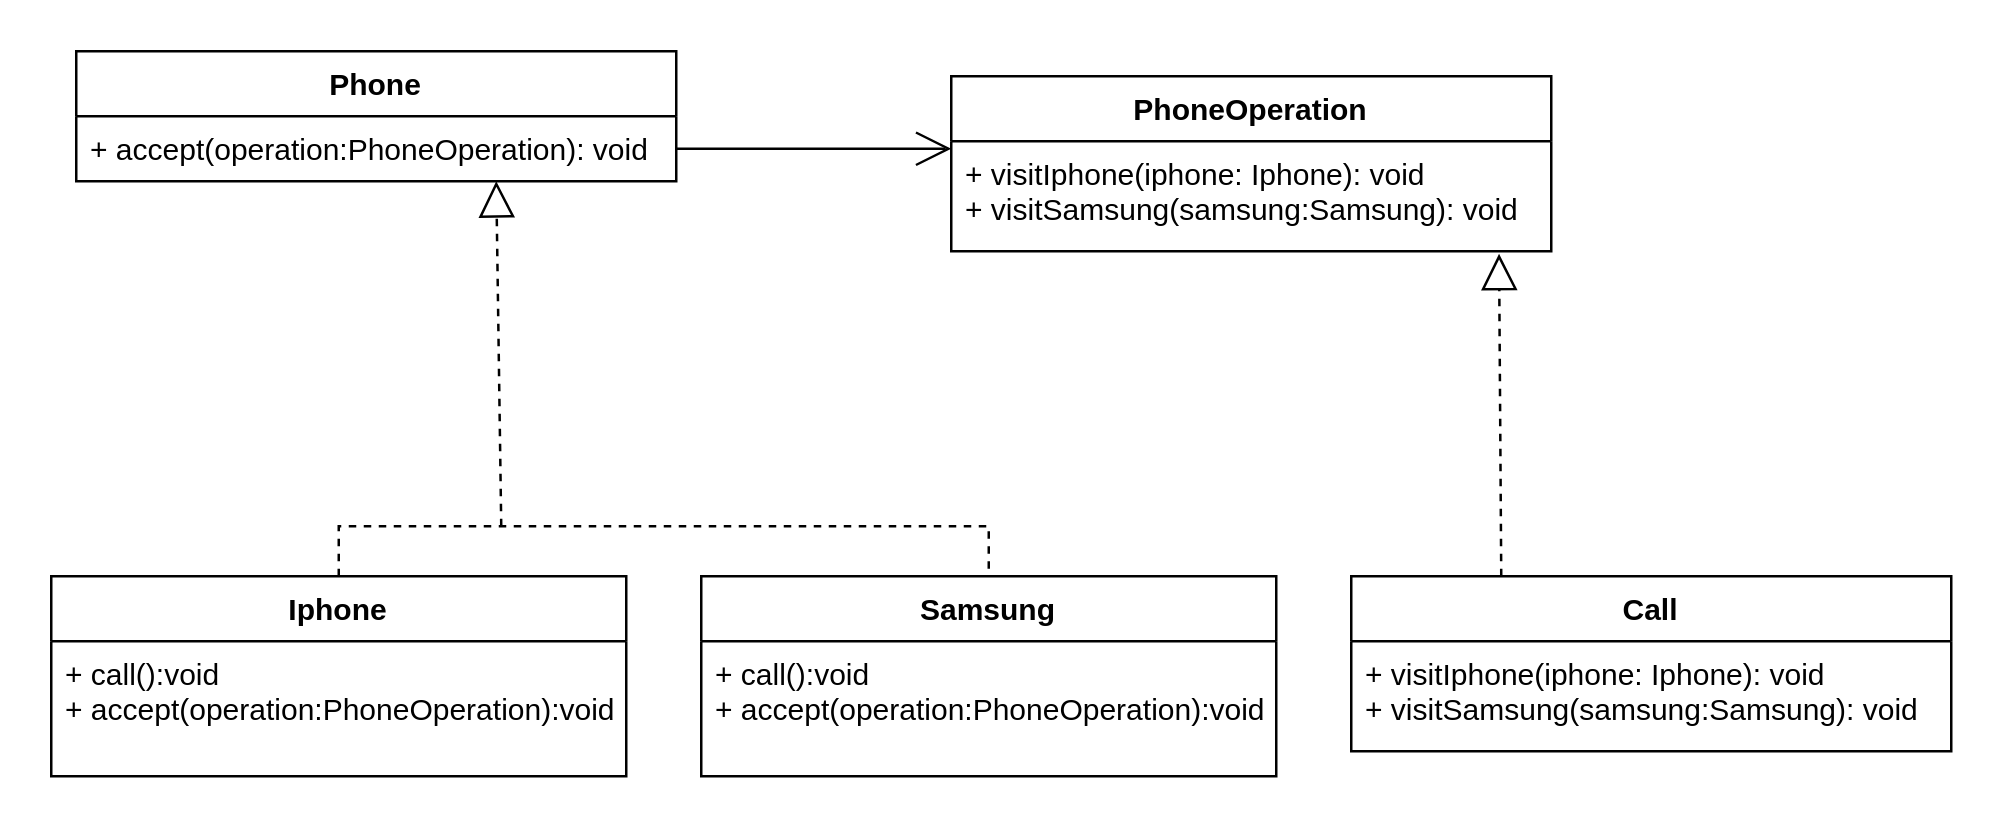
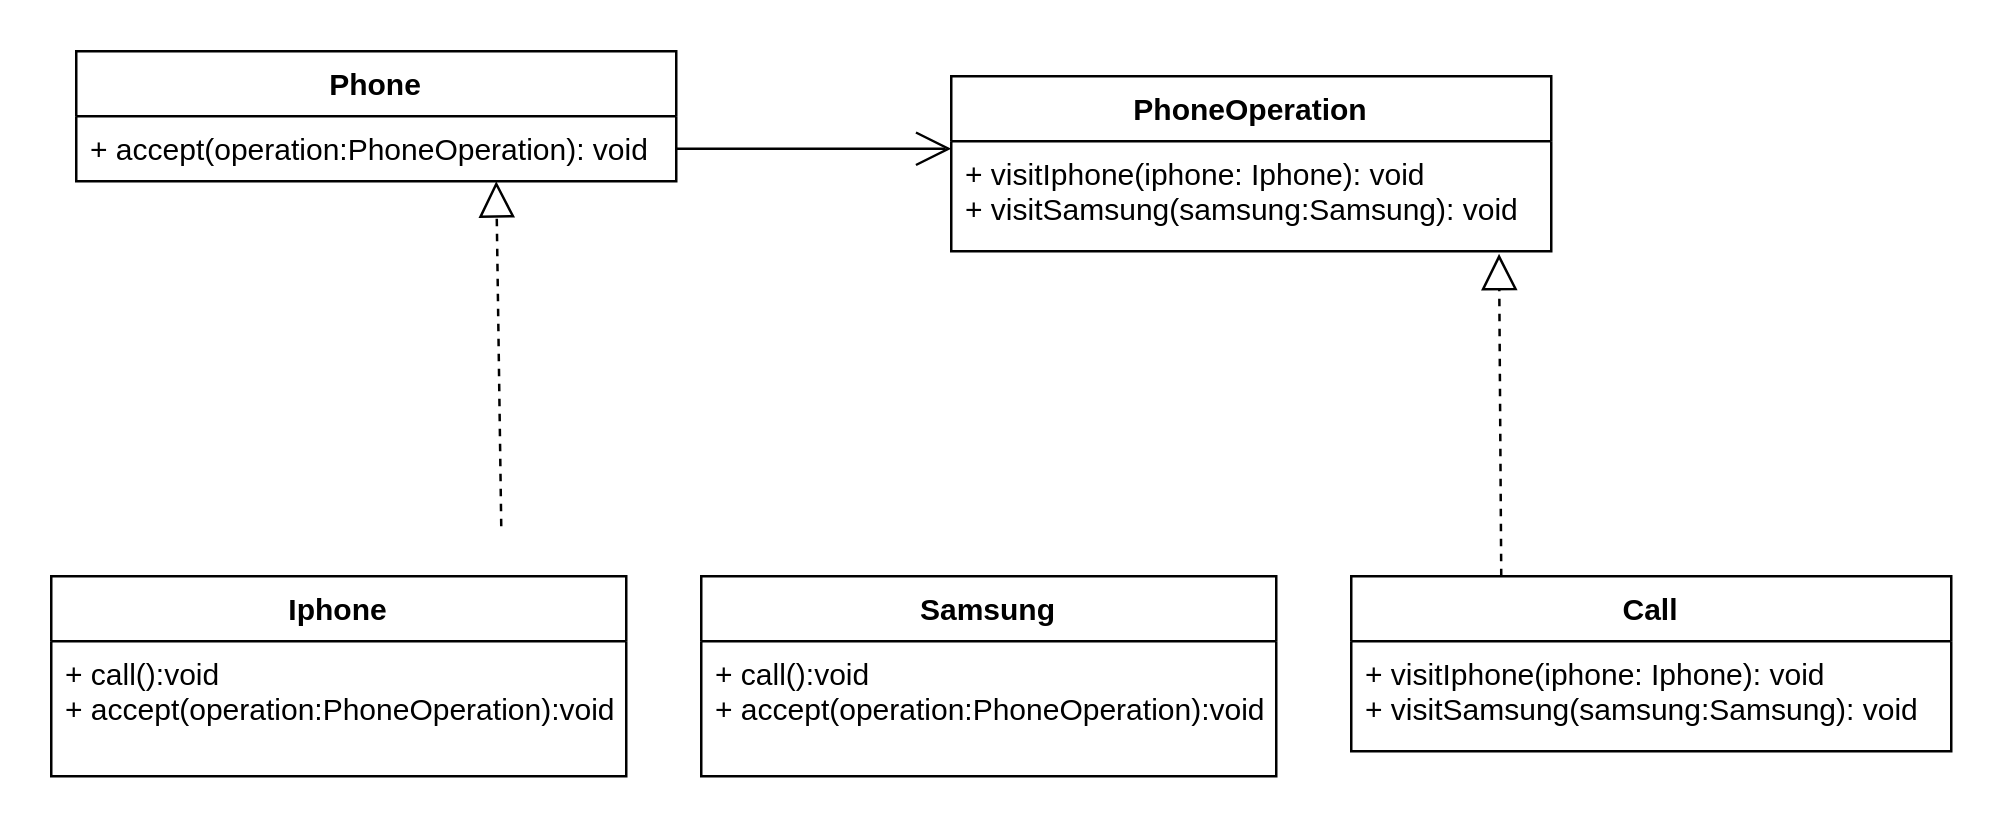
- <mxCell id="6" style="edgeStyle=orthogonalEdgeStyle;rounded=0;orthogonalLoop=1;jettySize=auto;html=1;exitX=0.5;exitY=0;exitDx=0;exitDy=0;entryX=0.5;entryY=0;entryDx=0;entryDy=0;dashed=1;endArrow=none;endFill=0;" edge="1" parent="1" source="7" target="9"><mxGeometry relative="1" as="geometry" /></mxCell>
